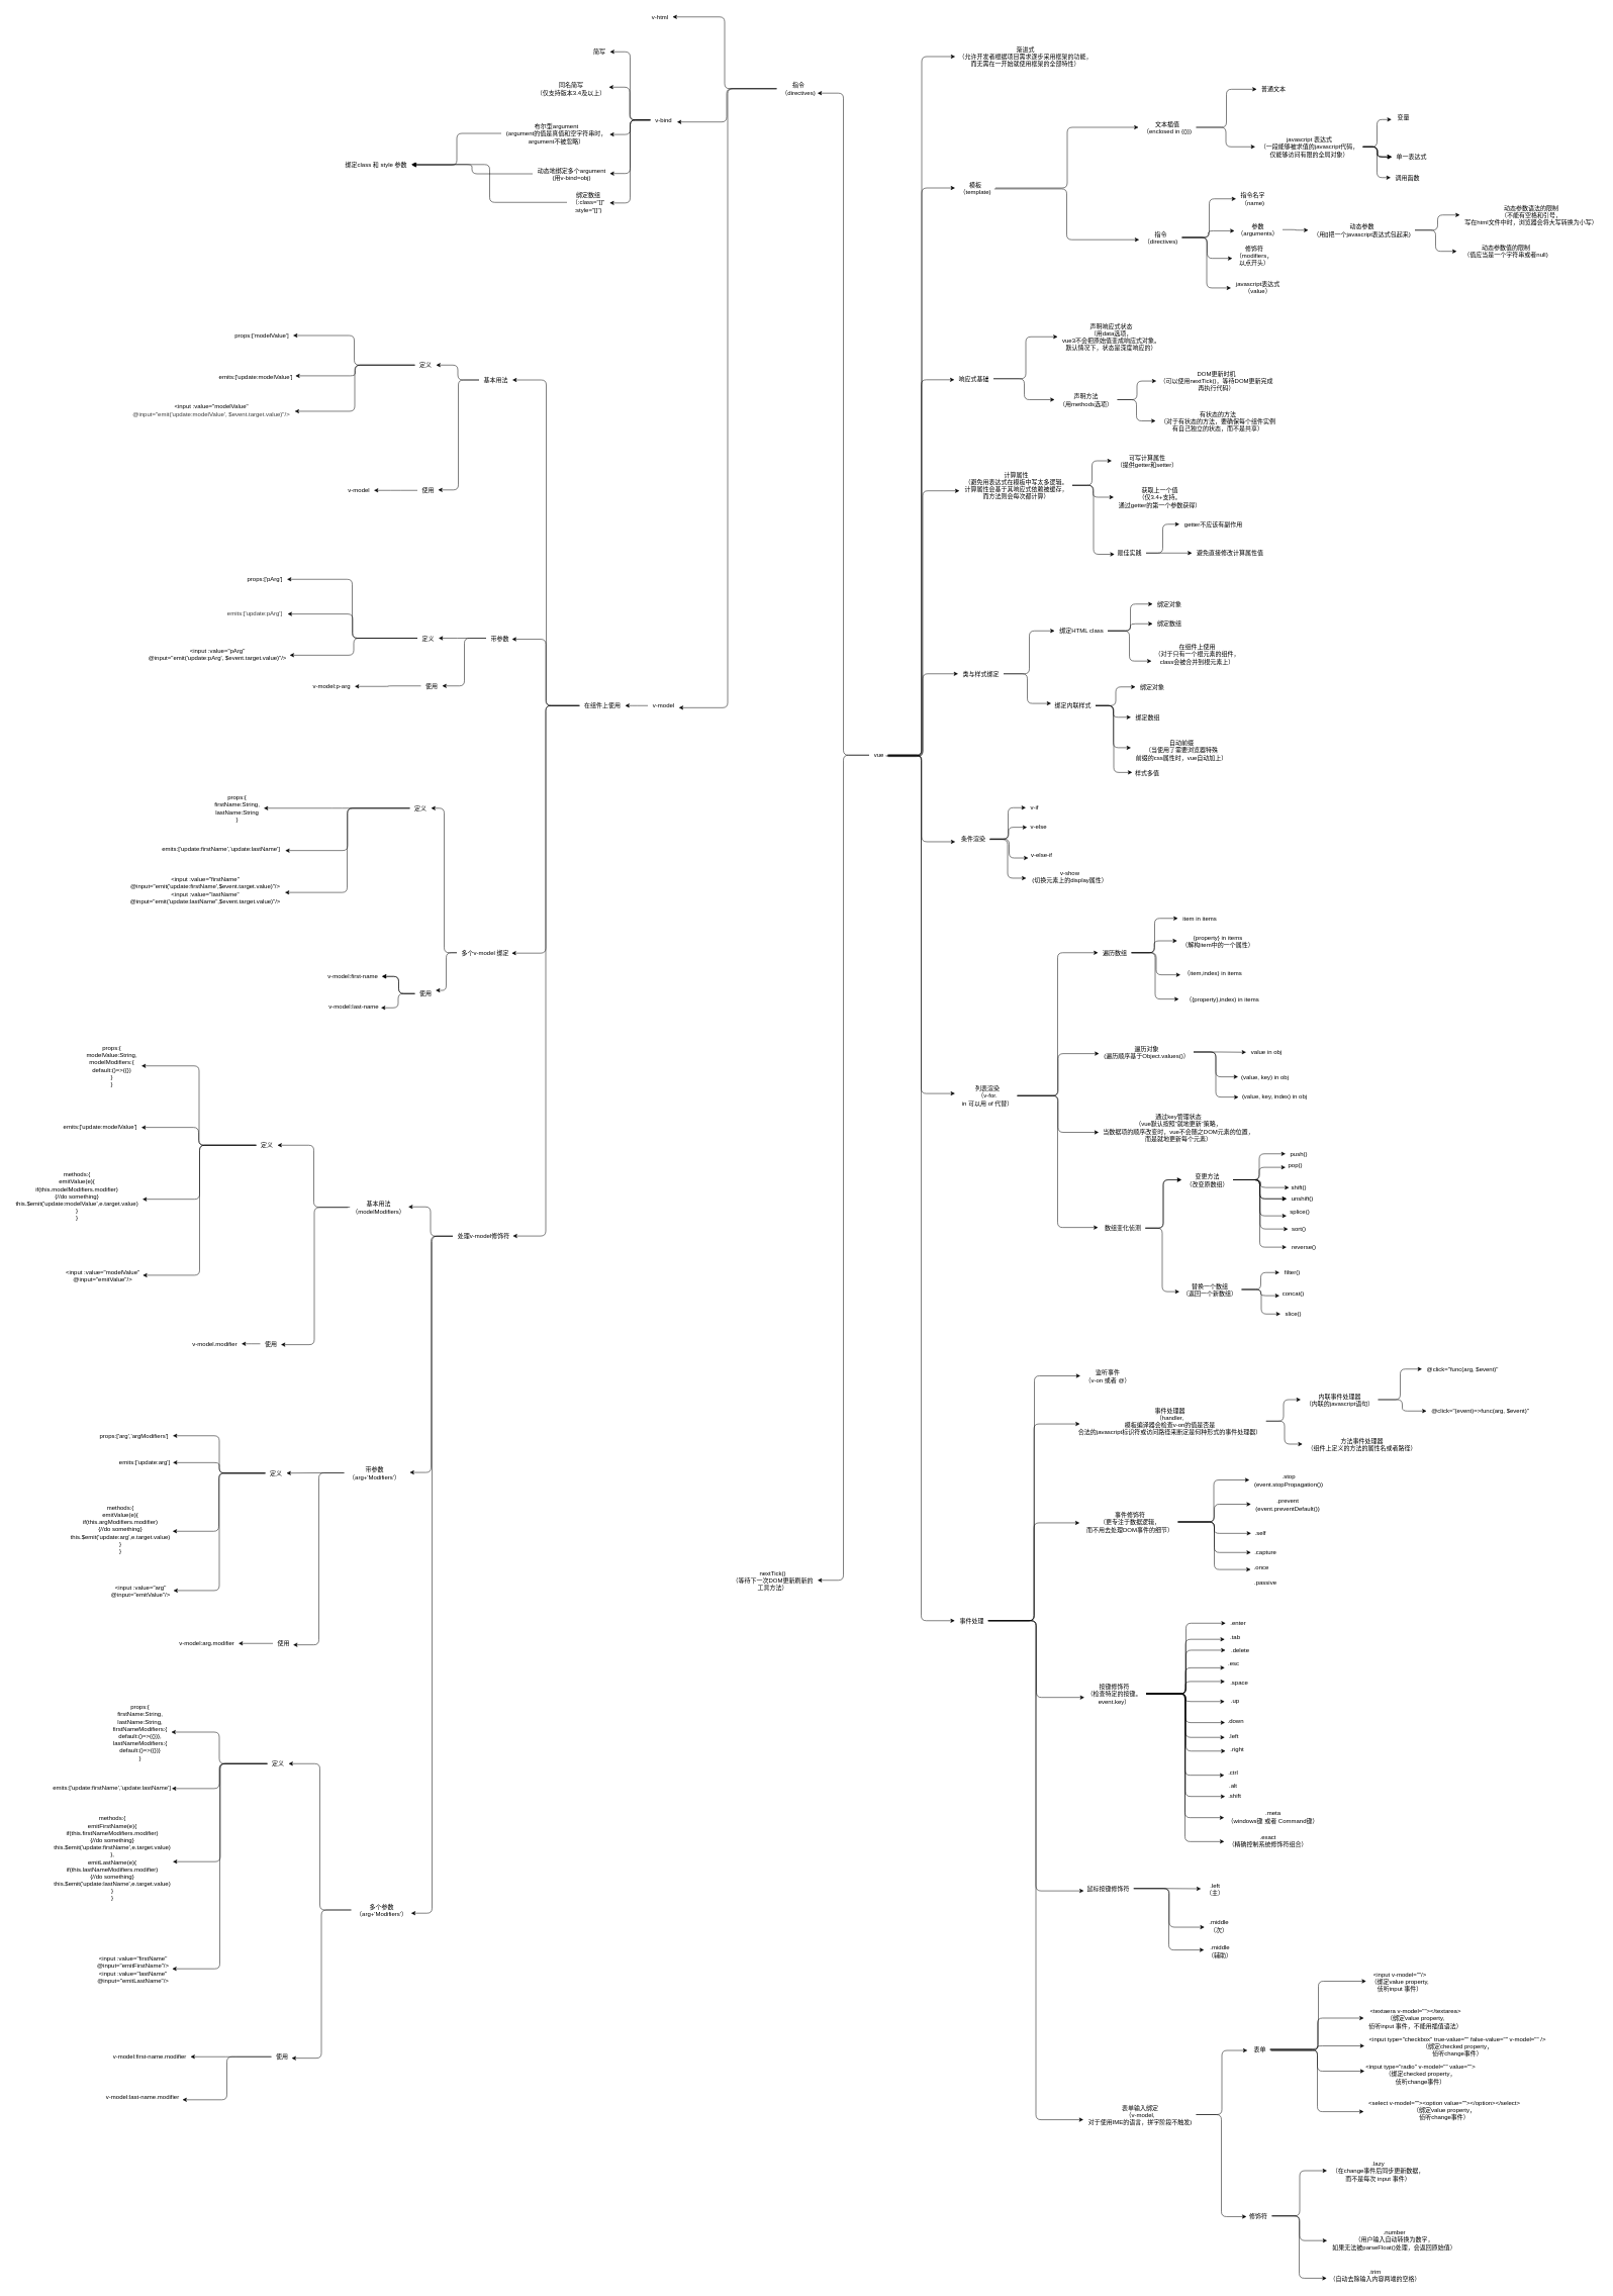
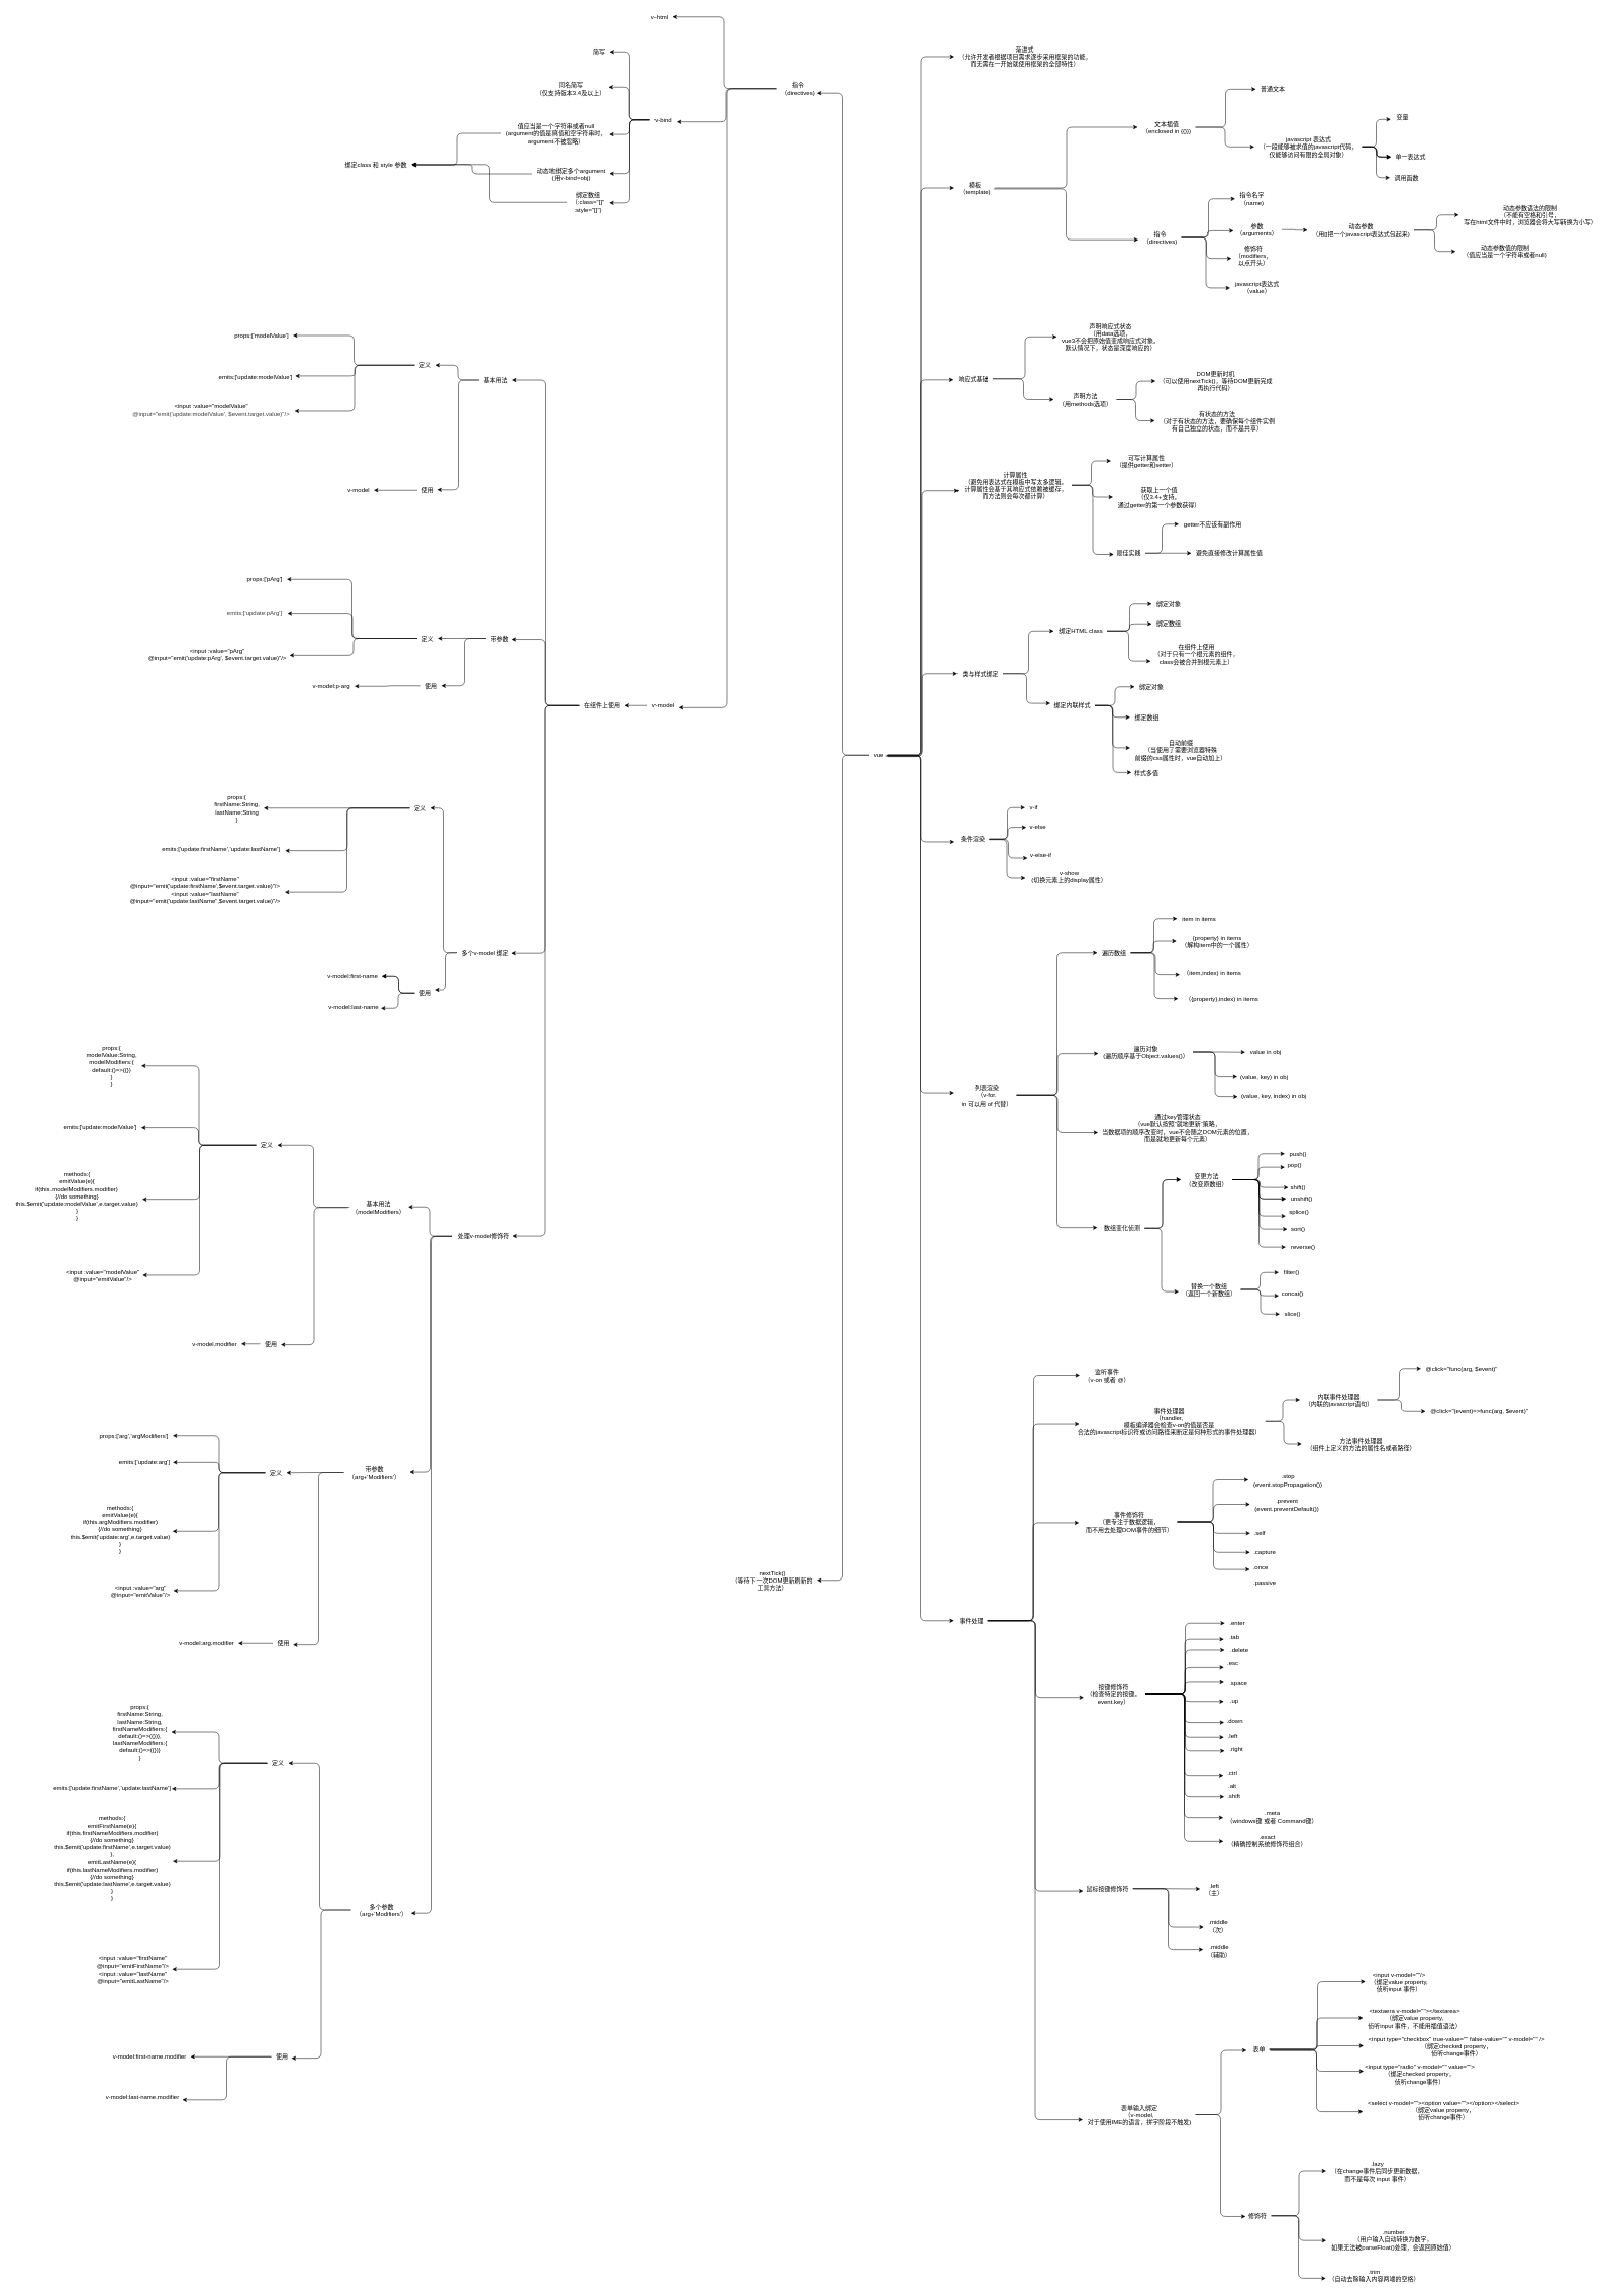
- <mxCell id="28" value="布尔型argument&lt;br&gt;(argument的值是真值和空字符串时，&lt;div&gt;argument不被忽略）&lt;/div&gt;" style="text;html=1;align=center;verticalAlign=middle;resizable=0;points=[];autosize=1;strokeColor=none;fillColor=none;" parent="1" vertex="1"><mxGeometry x="991" y="236" width="217" height="55" as="geometry" /></mxCell>
+ <mxCell id="28" value="值应当是一个字符串或者null&lt;br&gt;(argument的值是真值和空字符串时，&lt;div&gt;argument不被忽略）&lt;/div&gt;" style="text;html=1;align=center;verticalAlign=middle;resizable=0;points=[];autosize=1;strokeColor=none;fillColor=none;" parent="1" vertex="1"><mxGeometry x="991" y="236" width="217" height="55" as="geometry" /></mxCell>
